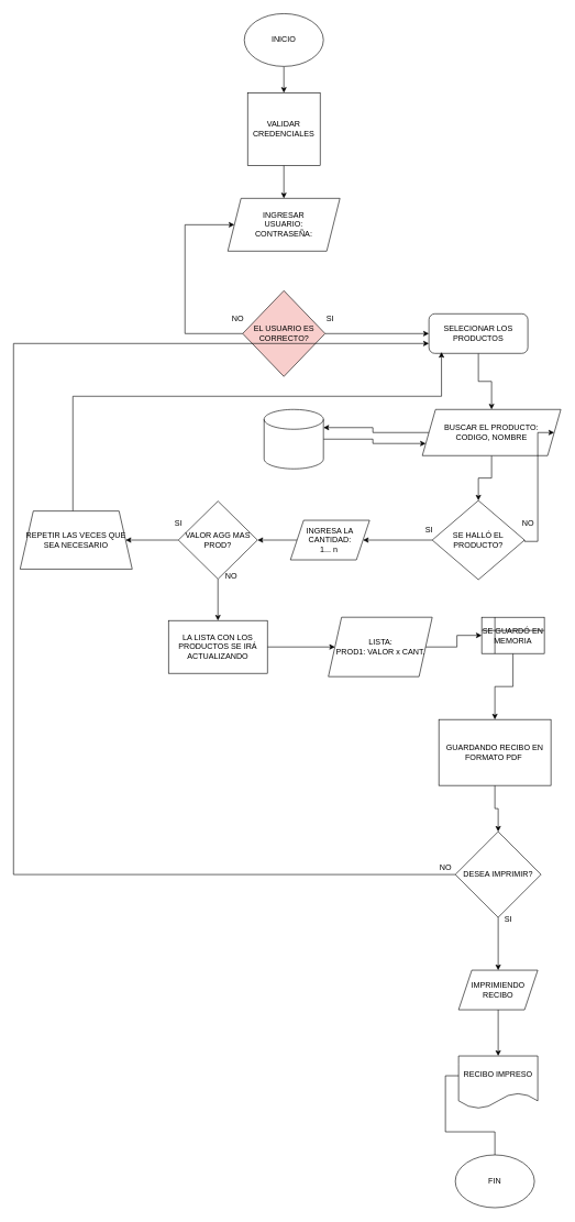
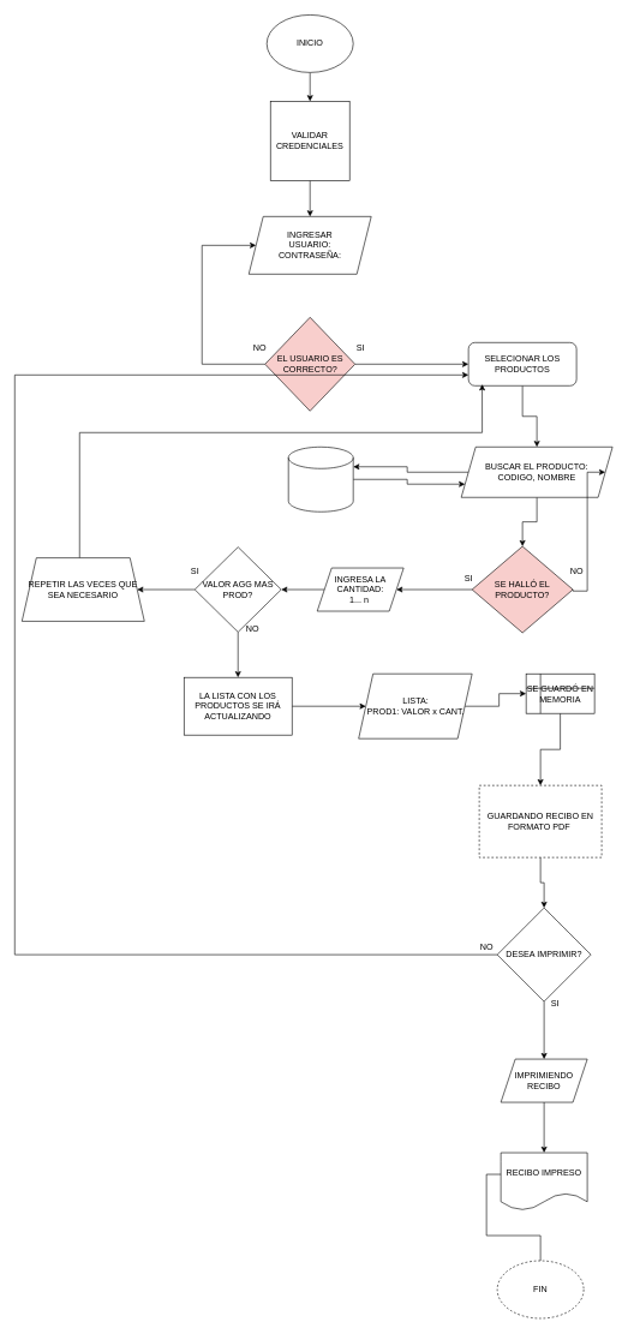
- <mxCell id="21" value="SE HALLÓ EL PRODUCTO?" style="rhombus;whiteSpace=wrap;html=1;" vertex="1" parent="1"><mxGeometry x="655" y="758" width="140" height="120" as="geometry" /></mxCell>
+ <mxCell id="21" value="SE HALLÓ EL PRODUCTO?" style="rhombus;whiteSpace=wrap;html=1;fillColor=#f8cecc;" vertex="1" parent="1"><mxGeometry x="655" y="758" width="140" height="120" as="geometry" /></mxCell>
- <mxCell id="43" value="GUARDANDO RECIBO EN FORMATO PDF&amp;nbsp;" style="rounded=0;whiteSpace=wrap;html=1;" vertex="1" parent="1"><mxGeometry x="665" y="1090" width="170" height="100" as="geometry" /></mxCell>
+ <mxCell id="43" value="GUARDANDO RECIBO EN FORMATO PDF&amp;nbsp;" style="rounded=0;whiteSpace=wrap;html=1;dashed=1;" vertex="1" parent="1"><mxGeometry x="665" y="1090" width="170" height="100" as="geometry" /></mxCell>
- <mxCell id="50" value="FIN" style="ellipse;whiteSpace=wrap;html=1;" vertex="1" parent="1"><mxGeometry x="690" y="1750" width="120" height="80" as="geometry" /></mxCell>
+ <mxCell id="50" value="FIN" style="ellipse;whiteSpace=wrap;html=1;dashed=1;" vertex="1" parent="1"><mxGeometry x="690" y="1750" width="120" height="80" as="geometry" /></mxCell>
